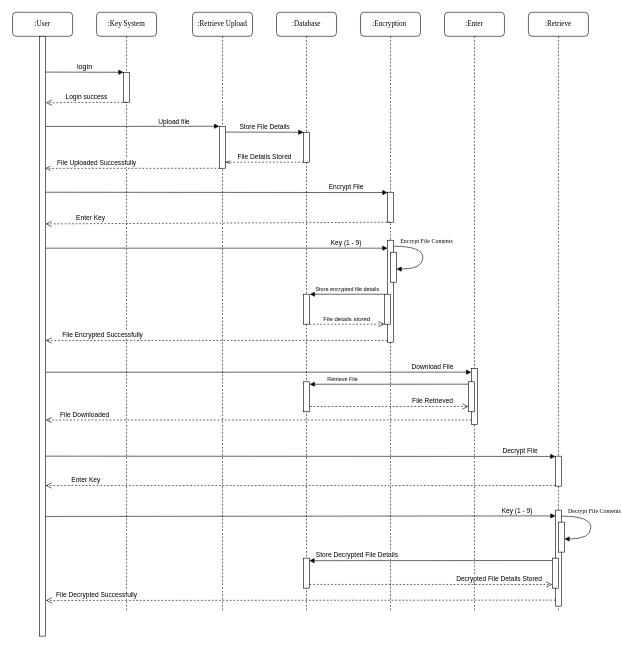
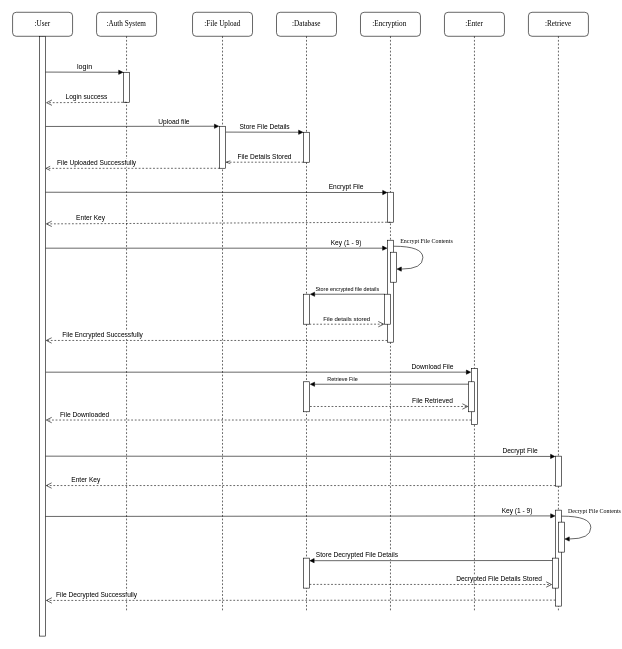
- <mxCell id="2" value=":Key System" style="shape=umlLifeline;perimeter=lifelinePerimeter;whiteSpace=wrap;html=1;container=1;collapsible=0;recursiveResize=0;outlineConnect=0;rounded=1;shadow=0;comic=0;labelBackgroundColor=none;strokeWidth=1;fontFamily=Verdana;fontSize=12;align=center;" parent="1" vertex="1"><mxGeometry x="160" y="20" width="100" height="1000" as="geometry" /></mxCell>
+ <mxCell id="2" value=":Auth System" style="shape=umlLifeline;perimeter=lifelinePerimeter;whiteSpace=wrap;html=1;container=1;collapsible=0;recursiveResize=0;outlineConnect=0;rounded=1;shadow=0;comic=0;labelBackgroundColor=none;strokeWidth=1;fontFamily=Verdana;fontSize=12;align=center;" parent="1" vertex="1"><mxGeometry x="160" y="20" width="100" height="1000" as="geometry" /></mxCell>
- <mxCell id="4" value=":Retrieve Upload" style="shape=umlLifeline;perimeter=lifelinePerimeter;whiteSpace=wrap;html=1;container=1;collapsible=0;recursiveResize=0;outlineConnect=0;rounded=1;shadow=0;comic=0;labelBackgroundColor=none;strokeWidth=1;fontFamily=Verdana;fontSize=12;align=center;" parent="1" vertex="1"><mxGeometry x="320" y="20" width="100" height="1000" as="geometry" /></mxCell>
+ <mxCell id="4" value=":File Upload" style="shape=umlLifeline;perimeter=lifelinePerimeter;whiteSpace=wrap;html=1;container=1;collapsible=0;recursiveResize=0;outlineConnect=0;rounded=1;shadow=0;comic=0;labelBackgroundColor=none;strokeWidth=1;fontFamily=Verdana;fontSize=12;align=center;" parent="1" vertex="1"><mxGeometry x="320" y="20" width="100" height="1000" as="geometry" /></mxCell>
